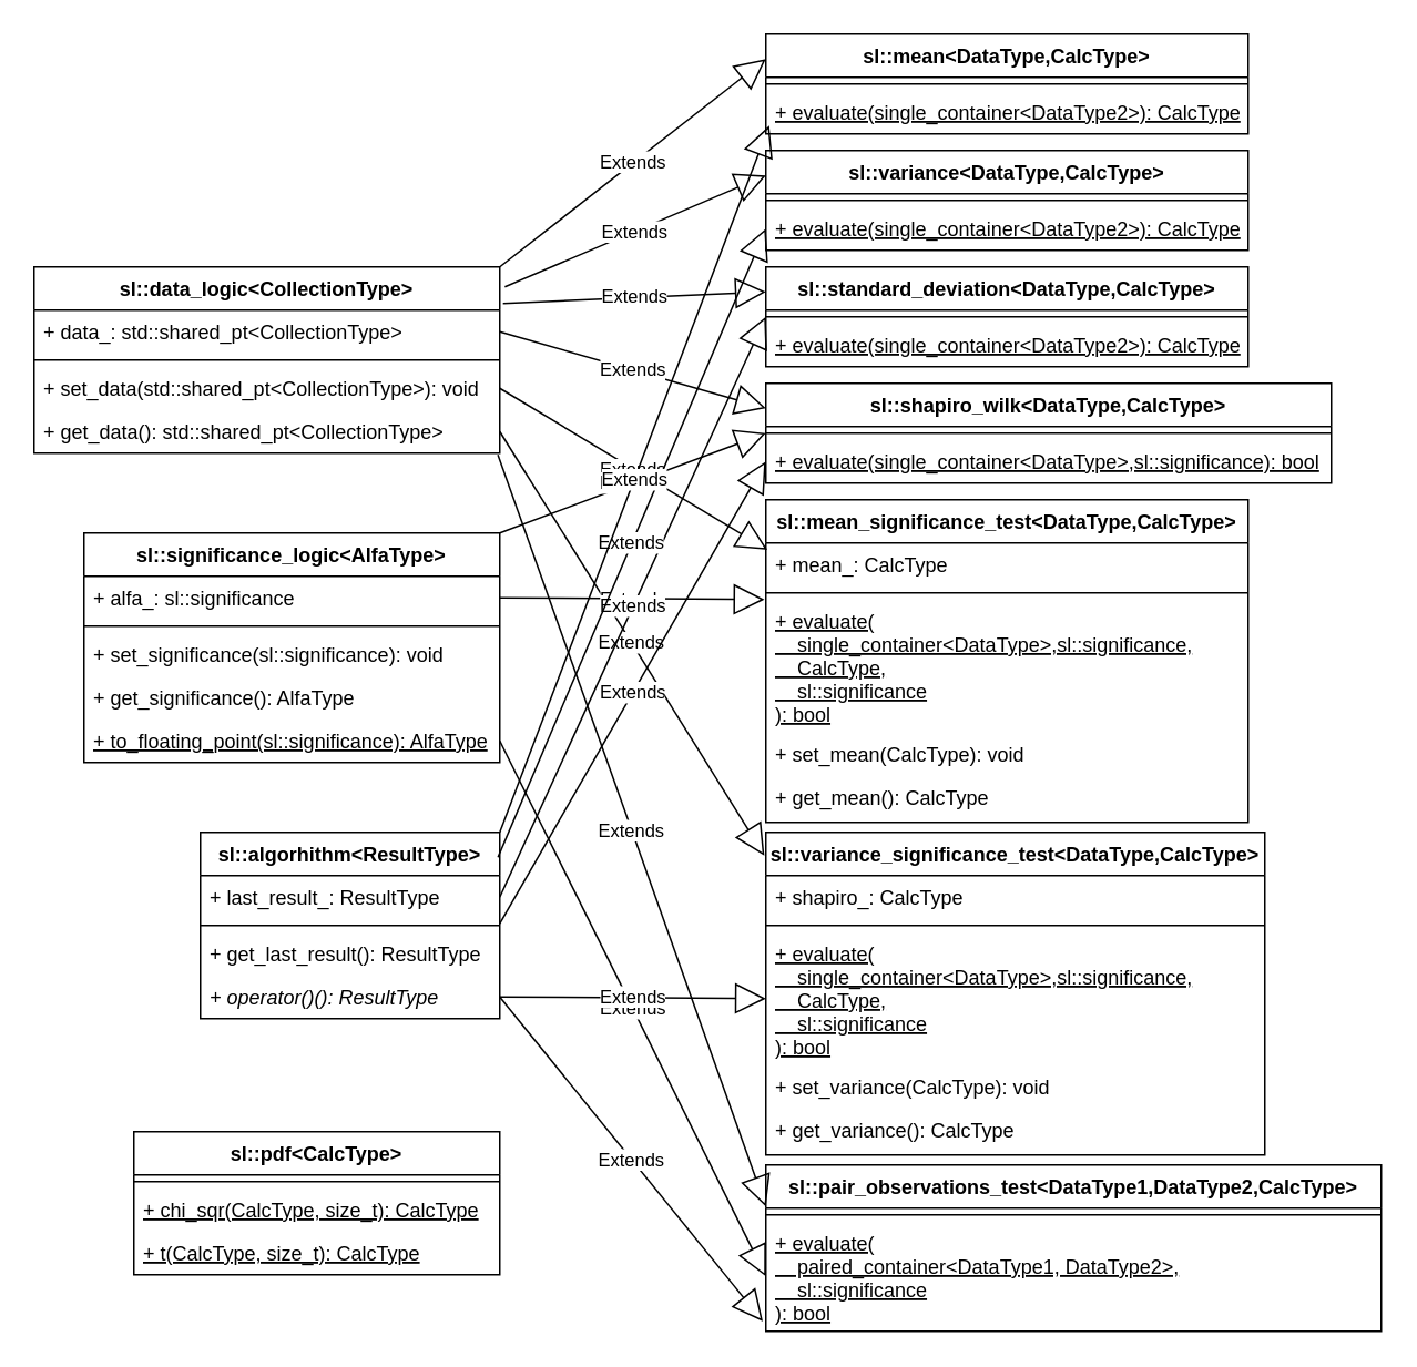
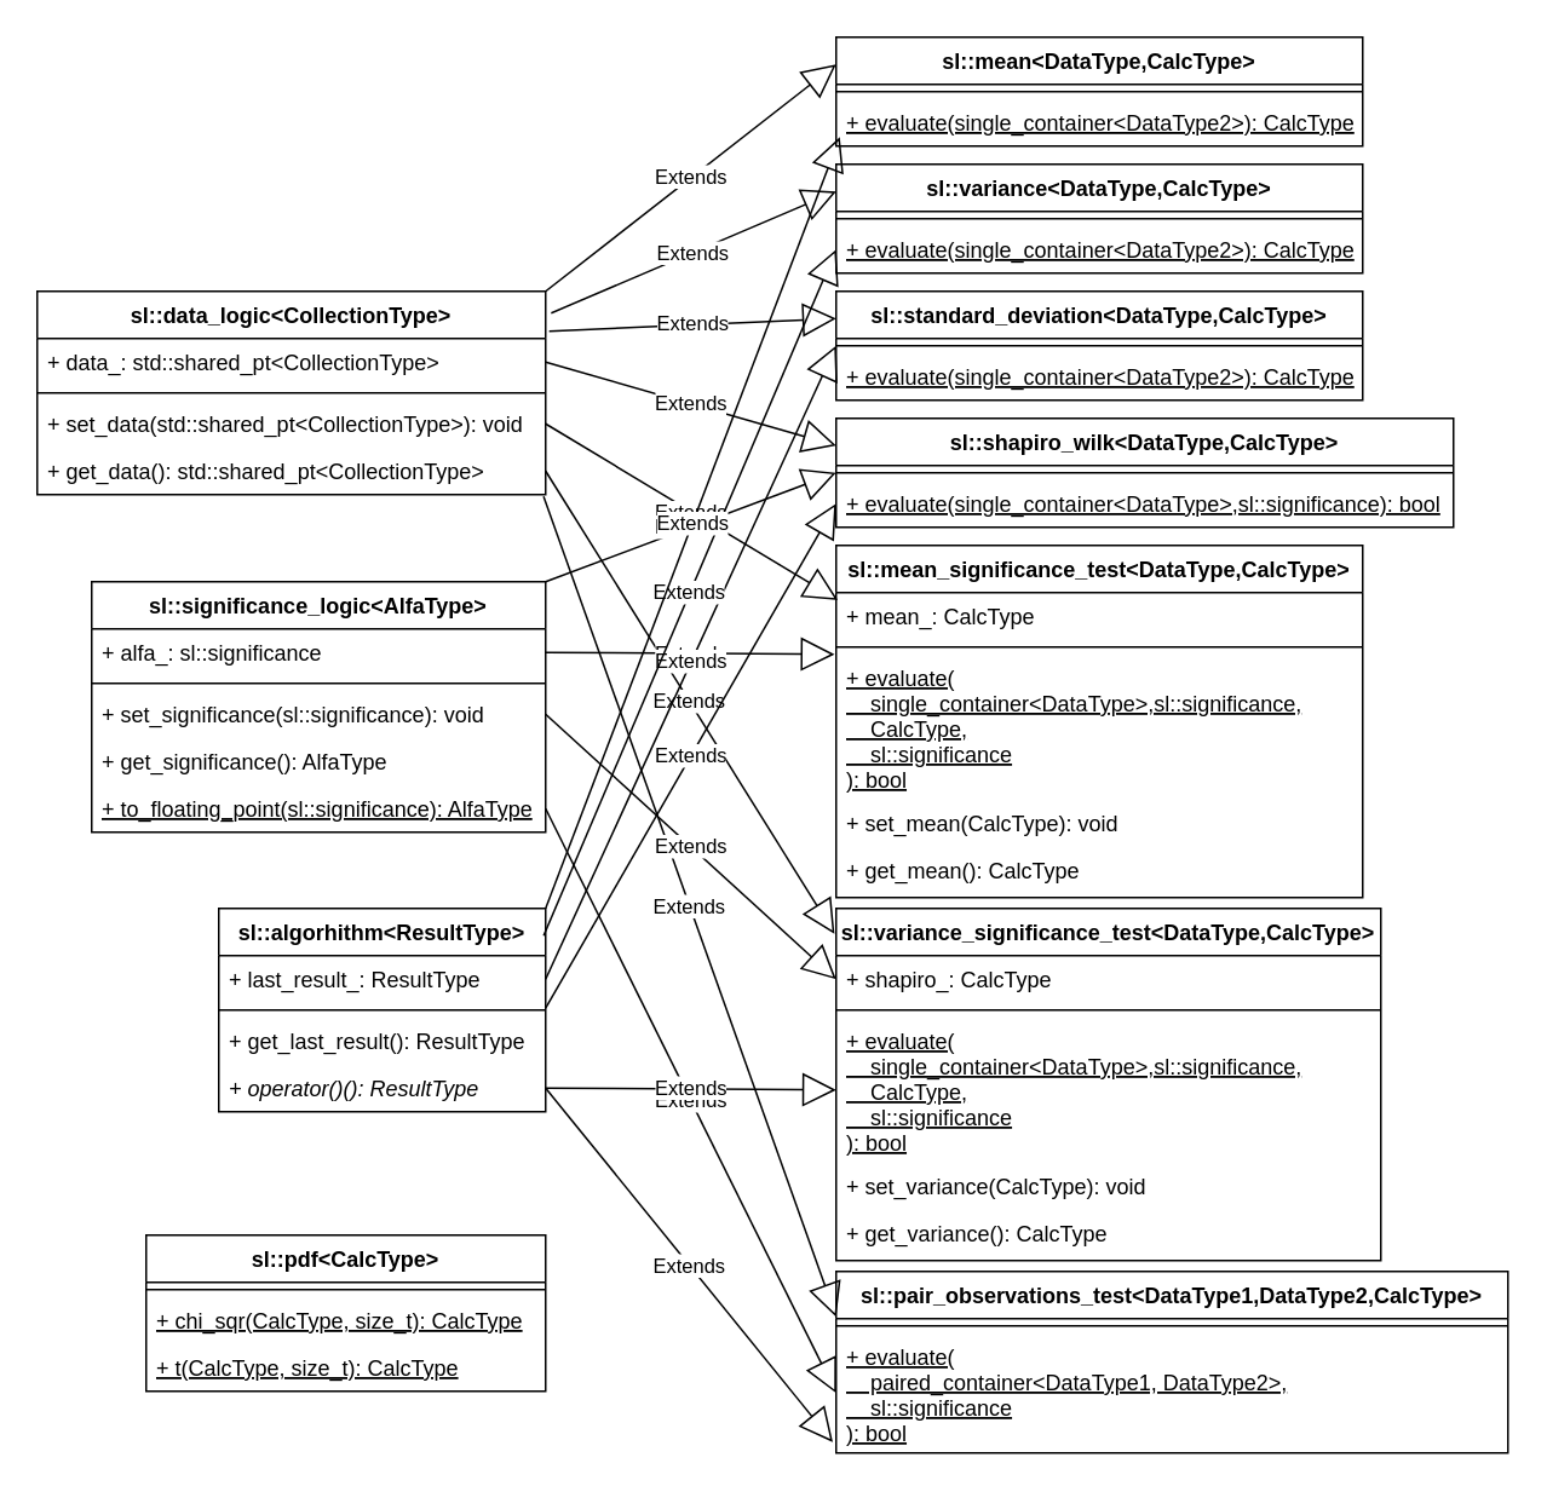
+ <mxCell id="54" value="Extends" style="endArrow=block;endSize=16;endFill=0;html=1;rounded=0;exitX=1;exitY=0.5;exitDx=0;exitDy=0;entryX=0;entryY=0.5;entryDx=0;entryDy=0;" edge="1" parent="1" source="5" target="40"><mxGeometry width="160" relative="1" as="geometry"><mxPoint x="310" y="219" as="sourcePoint" /><mxPoint x="469.13" y="370" as="targetPoint" /></mxGeometry></mxCell>
